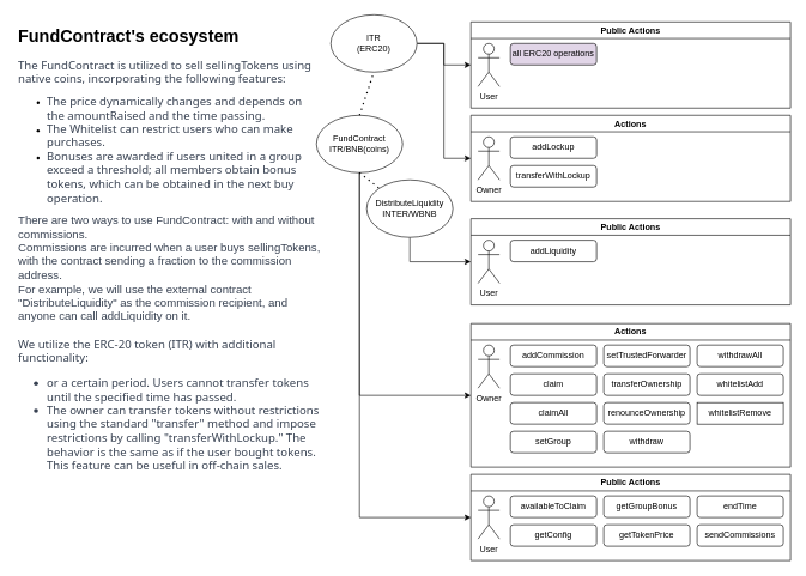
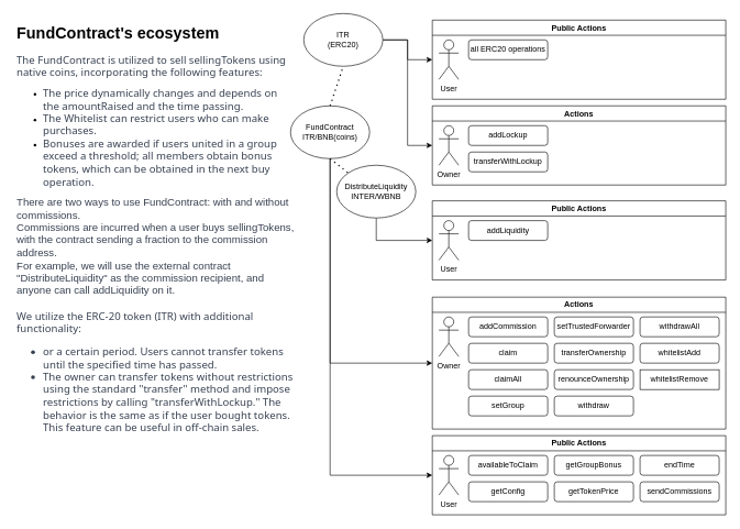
- <mxCell id="36" value="all ERC20 operations" style="rounded=1;whiteSpace=wrap;html=1;fillColor=#e1d5e7;" vertex="1" parent="34"><mxGeometry x="55" y="30" width="120" height="30" as="geometry" /></mxCell>
+ <mxCell id="36" value="all ERC20 operations" style="rounded=1;whiteSpace=wrap;html=1;" vertex="1" parent="34"><mxGeometry x="55" y="30" width="120" height="30" as="geometry" /></mxCell>
